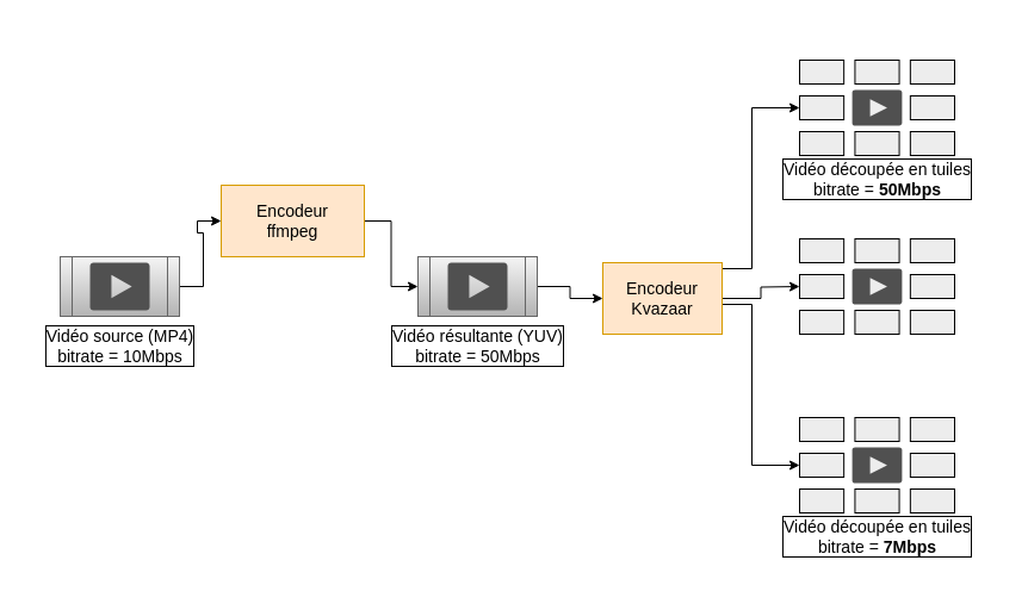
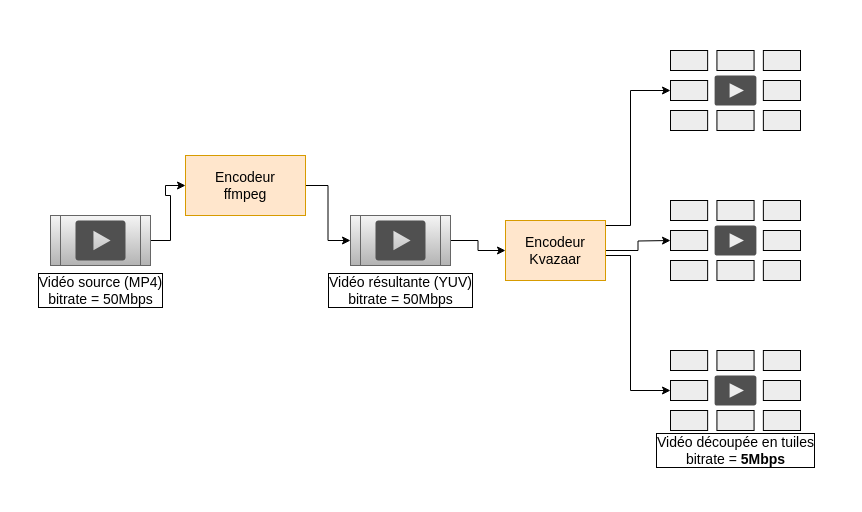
- <mxCell id="22" value="Vidéo découpée en tuiles&lt;br&gt;bitrate = &lt;b&gt;50Mbps&lt;/b&gt;" style="text;html=1;align=center;verticalAlign=middle;resizable=0;points=[];;autosize=1;labelBorderColor=#000000;fontSize=14;" parent="21" vertex="1"><mxGeometry y="80" width="170" height="40" as="geometry" /></mxCell>
- <mxCell id="8" value="Vidéo source (MP4)&lt;br&gt;bitrate = 10Mbps" style="text;html=1;align=center;verticalAlign=middle;resizable=0;points=[];;autosize=1;labelBorderColor=#000000;fontSize=14;" parent="7" vertex="1"><mxGeometry y="55" width="140" height="40" as="geometry" /></mxCell>
+ <mxCell id="8" value="Vidéo source (MP4)&lt;br&gt;bitrate = 50Mbps" style="text;html=1;align=center;verticalAlign=middle;resizable=0;points=[];;autosize=1;labelBorderColor=#000000;fontSize=14;" parent="7" vertex="1"><mxGeometry y="55" width="140" height="40" as="geometry" /></mxCell>
- <mxCell id="47" value="Vidéo découpée en tuiles&lt;br&gt;bitrate = &lt;b&gt;7Mbps&lt;/b&gt;" style="text;html=1;align=center;verticalAlign=middle;resizable=0;points=[];;autosize=1;labelBorderColor=#000000;fontSize=14;" parent="46" vertex="1"><mxGeometry y="80" width="170" height="40" as="geometry" /></mxCell>
+ <mxCell id="47" value="Vidéo découpée en tuiles&lt;br&gt;bitrate = &lt;b&gt;5Mbps&lt;/b&gt;" style="text;html=1;align=center;verticalAlign=middle;resizable=0;points=[];;autosize=1;labelBorderColor=#000000;fontSize=14;" parent="46" vertex="1"><mxGeometry y="80" width="170" height="40" as="geometry" /></mxCell>
